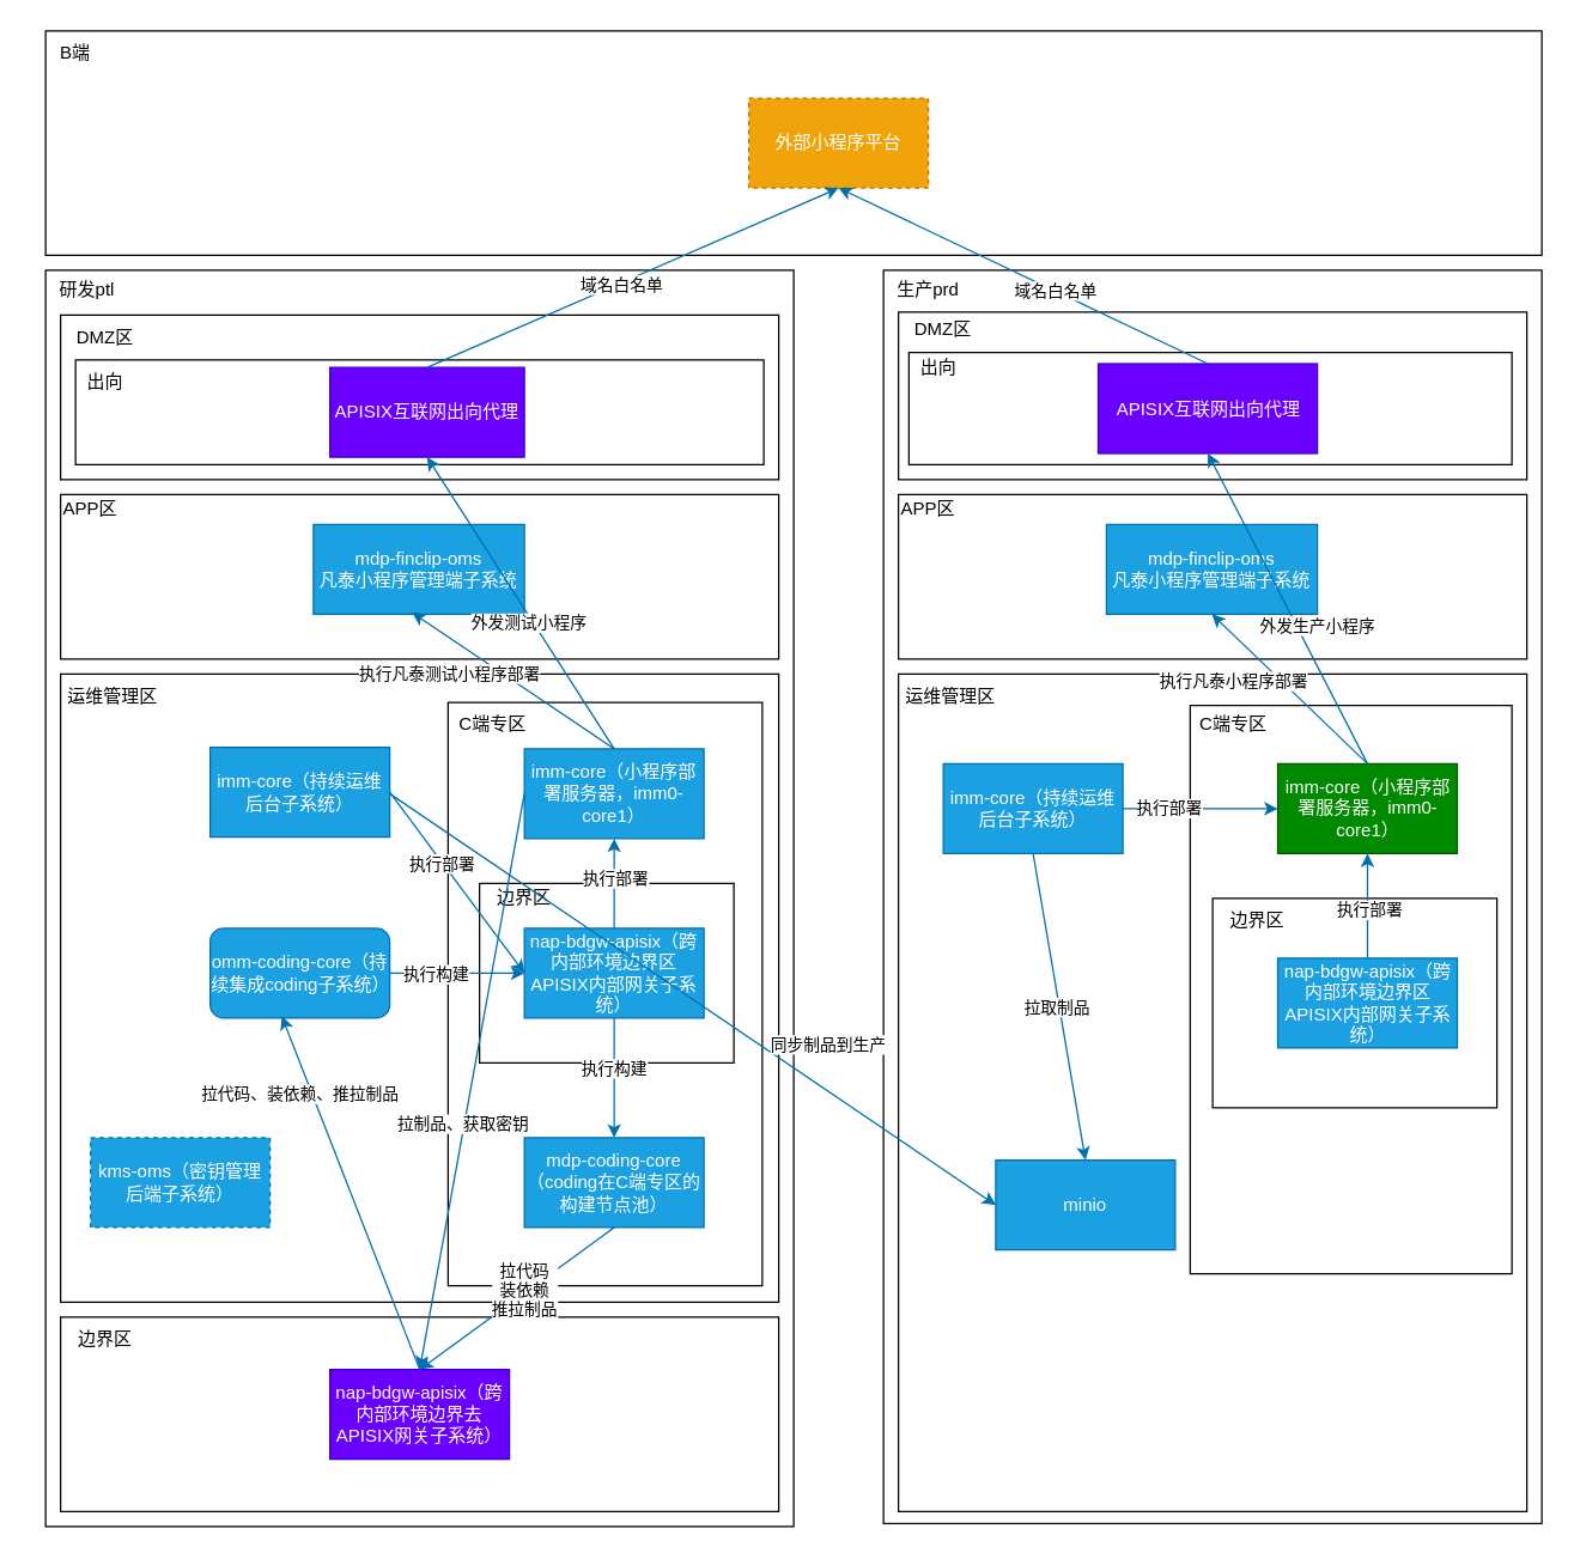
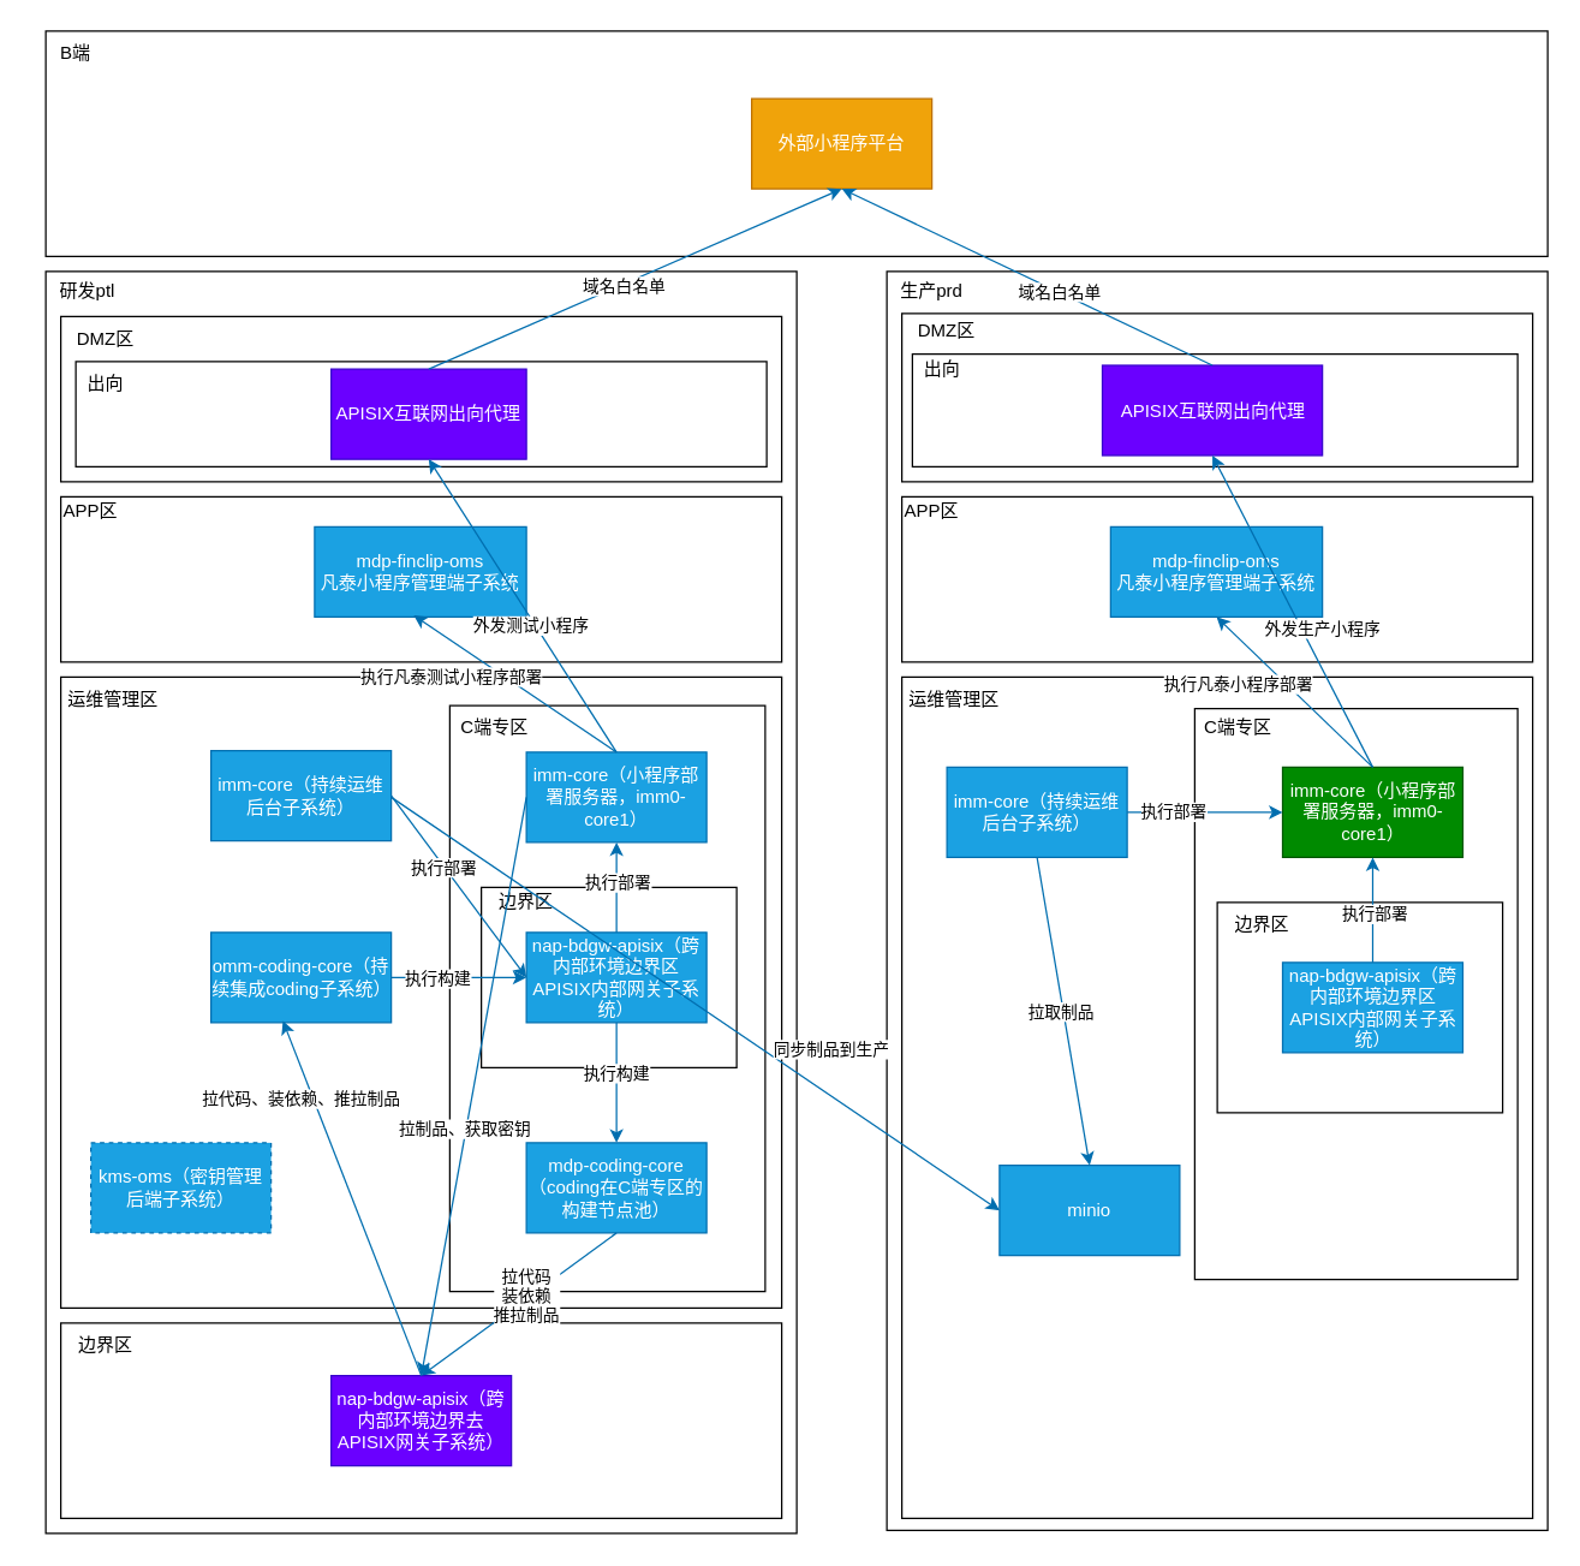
- <mxCell id="43" value="外部小程序平台" style="rounded=0;whiteSpace=wrap;html=1;fillColor=#f0a30a;fontColor=#FFFFFF;strokeColor=#BD7000;dashed=1;" vertex="1" parent="1"><mxGeometry x="500" y="65" width="120" height="60" as="geometry" /></mxCell>
+ <mxCell id="43" value="外部小程序平台" style="rounded=0;whiteSpace=wrap;html=1;fillColor=#f0a30a;fontColor=#FFFFFF;strokeColor=#BD7000;" vertex="1" parent="1"><mxGeometry x="500" y="65" width="120" height="60" as="geometry" /></mxCell>
- <mxCell id="10" value="omm-coding-core（持续集成coding子系统）" style="whiteSpace=wrap;html=1;fillColor=#1ba1e2;fontColor=#ffffff;strokeColor=#006EAF;rounded=1;" vertex="1" parent="1"><mxGeometry x="140" y="620" width="120" height="60" as="geometry" /></mxCell>
+ <mxCell id="10" value="omm-coding-core（持续集成coding子系统）" style="rounded=0;whiteSpace=wrap;html=1;fillColor=#1ba1e2;fontColor=#ffffff;strokeColor=#006EAF;" vertex="1" parent="1"><mxGeometry x="140" y="620" width="120" height="60" as="geometry" /></mxCell>
